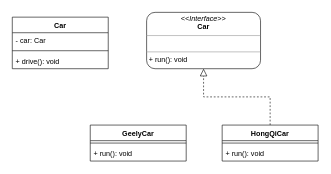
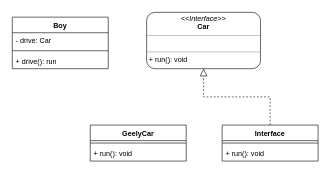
- <mxCell id="2" value="Car" style="swimlane;fontStyle=1;align=center;verticalAlign=top;childLayout=stackLayout;horizontal=1;startSize=26;horizontalStack=0;resizeParent=1;resizeParentMax=0;resizeLast=0;collapsible=1;marginBottom=0;" vertex="1" parent="1"><mxGeometry x="20" y="28" width="160" height="86" as="geometry" /></mxCell>
+ <mxCell id="2" value="Boy" style="swimlane;fontStyle=1;align=center;verticalAlign=top;childLayout=stackLayout;horizontal=1;startSize=26;horizontalStack=0;resizeParent=1;resizeParentMax=0;resizeLast=0;collapsible=1;marginBottom=0;" vertex="1" parent="1"><mxGeometry x="20" y="28" width="160" height="86" as="geometry" /></mxCell>
- <mxCell id="3" value="- car: Car" style="text;strokeColor=none;fillColor=none;align=left;verticalAlign=top;spacingLeft=4;spacingRight=4;overflow=hidden;rotatable=0;points=[[0,0.5],[1,0.5]];portConstraint=eastwest;" vertex="1" parent="2"><mxGeometry y="26" width="160" height="26" as="geometry" /></mxCell>
+ <mxCell id="3" value="- drive: Car" style="text;strokeColor=none;fillColor=none;align=left;verticalAlign=top;spacingLeft=4;spacingRight=4;overflow=hidden;rotatable=0;points=[[0,0.5],[1,0.5]];portConstraint=eastwest;" vertex="1" parent="2"><mxGeometry y="26" width="160" height="26" as="geometry" /></mxCell>
- <mxCell id="5" value="+ drive(): void" style="text;strokeColor=none;fillColor=none;align=left;verticalAlign=top;spacingLeft=4;spacingRight=4;overflow=hidden;rotatable=0;points=[[0,0.5],[1,0.5]];portConstraint=eastwest;" vertex="1" parent="2"><mxGeometry y="60" width="160" height="26" as="geometry" /></mxCell>
+ <mxCell id="5" value="+ drive(): run" style="text;strokeColor=none;fillColor=none;align=left;verticalAlign=top;spacingLeft=4;spacingRight=4;overflow=hidden;rotatable=0;points=[[0,0.5],[1,0.5]];portConstraint=eastwest;" vertex="1" parent="2"><mxGeometry y="60" width="160" height="26" as="geometry" /></mxCell>
- <mxCell id="11" value="HongQiCar" style="swimlane;fontStyle=1;align=center;verticalAlign=top;childLayout=stackLayout;horizontal=1;startSize=26;horizontalStack=0;resizeParent=1;resizeParentMax=0;resizeLast=0;collapsible=1;marginBottom=0;" vertex="1" parent="1"><mxGeometry x="370" y="208" width="160" height="60" as="geometry" /></mxCell>
+ <mxCell id="11" value="Interface" style="swimlane;fontStyle=1;align=center;verticalAlign=top;childLayout=stackLayout;horizontal=1;startSize=26;horizontalStack=0;resizeParent=1;resizeParentMax=0;resizeLast=0;collapsible=1;marginBottom=0;" vertex="1" parent="1"><mxGeometry x="370" y="208" width="160" height="60" as="geometry" /></mxCell>
